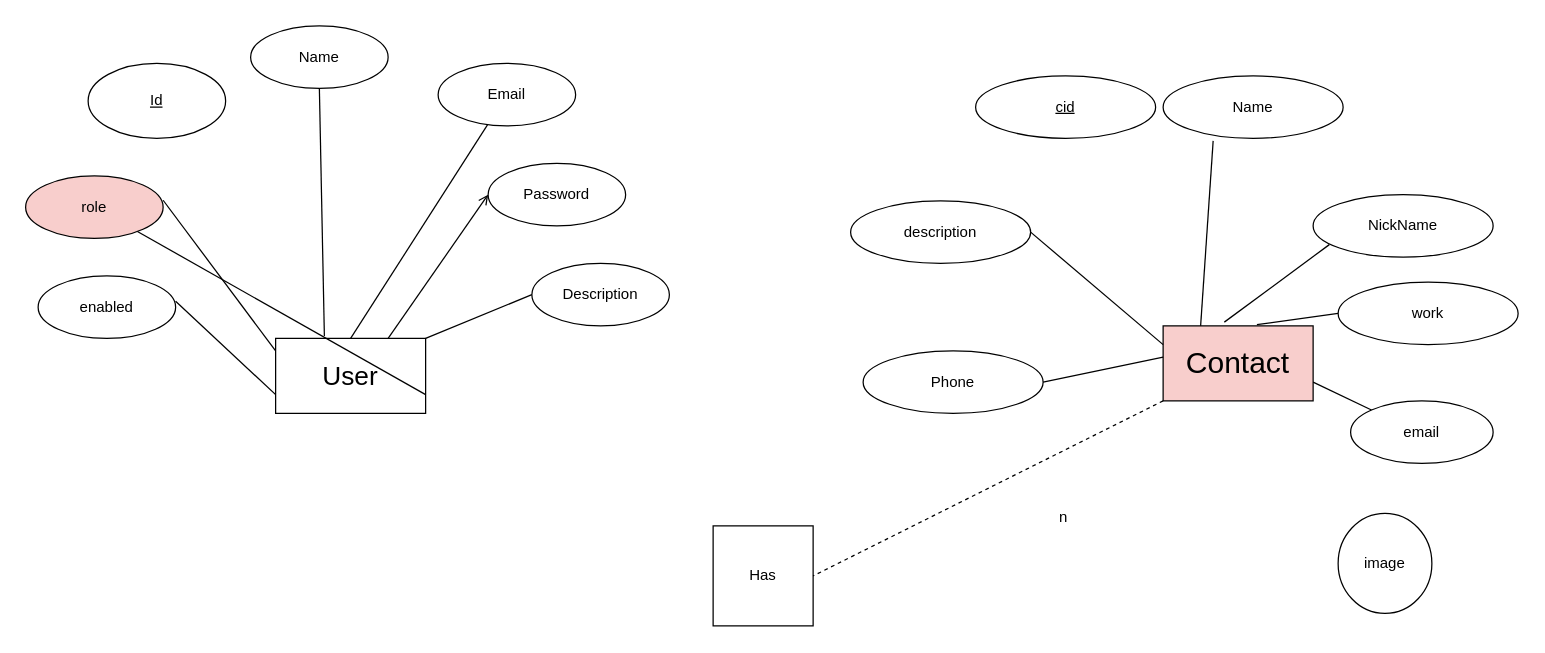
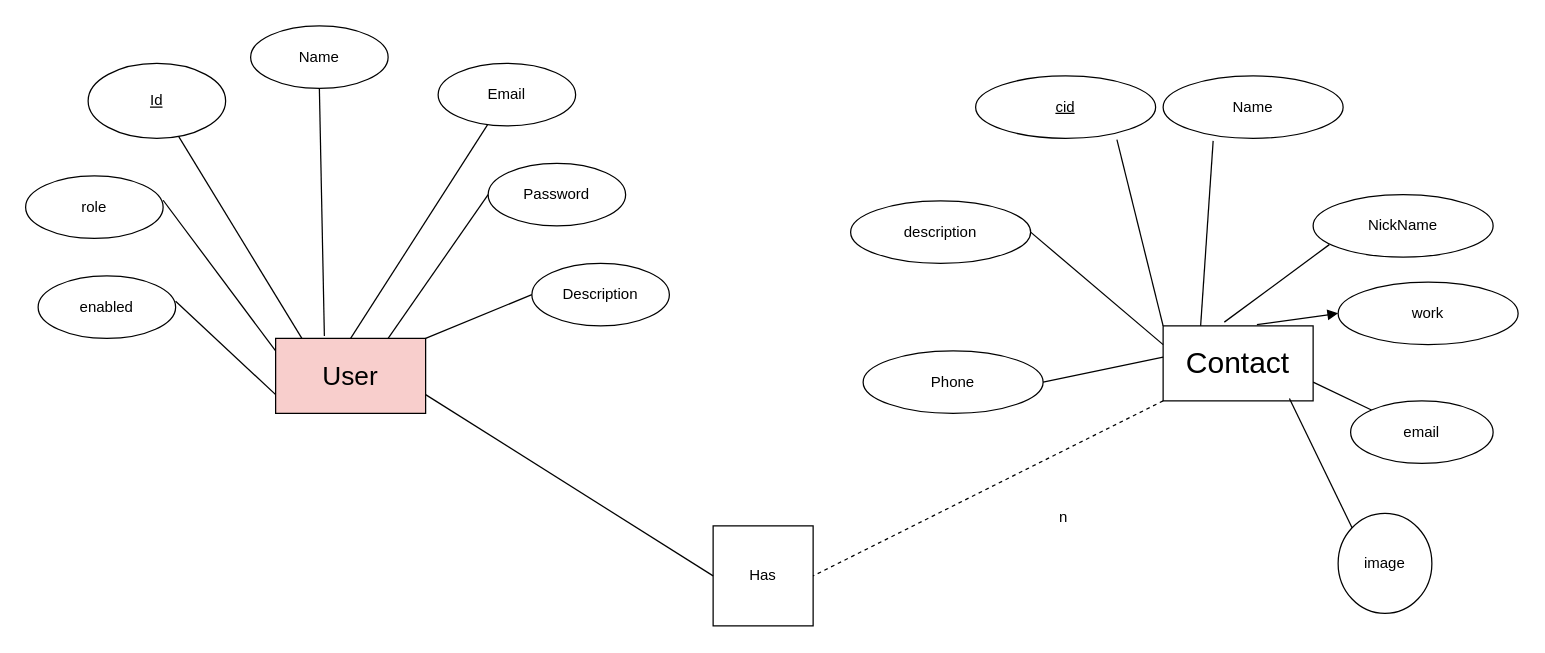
- <mxCell id="16" value="" style="endArrow=open;html=1;rounded=0;exitX=0.75;exitY=0;exitDx=0;exitDy=0;entryX=0;entryY=0.5;entryDx=0;entryDy=0;" edge="1" parent="1" source="2" target="8"><mxGeometry width="50" height="50" relative="1" as="geometry"><mxPoint x="290" y="280" as="sourcePoint" /><mxPoint x="400" y="109" as="targetPoint" /></mxGeometry></mxCell>
+ <mxCell id="16" value="" style="endArrow=none;html=1;rounded=0;exitX=0.75;exitY=0;exitDx=0;exitDy=0;entryX=0;entryY=0.5;entryDx=0;entryDy=0;" edge="1" parent="1" source="2" target="8"><mxGeometry width="50" height="50" relative="1" as="geometry"><mxPoint x="290" y="280" as="sourcePoint" /><mxPoint x="400" y="109" as="targetPoint" /></mxGeometry></mxCell>
- <mxCell id="5" value="role" style="ellipse;whiteSpace=wrap;html=1;fillColor=#f8cecc;" vertex="1" parent="1"><mxGeometry x="20" y="140" width="110" height="50" as="geometry" /></mxCell>
+ <mxCell id="5" value="role" style="ellipse;whiteSpace=wrap;html=1;" vertex="1" parent="1"><mxGeometry x="20" y="140" width="110" height="50" as="geometry" /></mxCell>
+ <mxCell id="12" value="" style="endArrow=none;html=1;rounded=0;exitX=0.175;exitY=0;exitDx=0;exitDy=0;exitPerimeter=0;" edge="1" parent="1" source="2" target="4"><mxGeometry width="50" height="50" relative="1" as="geometry"><mxPoint x="253" y="278" as="sourcePoint" /><mxPoint x="265" y="80" as="targetPoint" /></mxGeometry></mxCell>
+ <mxCell id="31" value="" style="endArrow=none;html=1;rounded=0;entryX=0;entryY=0;entryDx=0;entryDy=0;exitX=0.785;exitY=1.02;exitDx=0;exitDy=0;exitPerimeter=0;" edge="1" parent="1" source="18" target="3"><mxGeometry width="50" height="50" relative="1" as="geometry"><mxPoint x="1041" y="328" as="sourcePoint" /><mxPoint x="1097" y="427" as="targetPoint" /></mxGeometry></mxCell>
- <mxCell id="28" value="" style="endArrow=none;html=1;rounded=0;entryX=0;entryY=0.5;entryDx=0;entryDy=0;exitX=0.625;exitY=-0.017;exitDx=0;exitDy=0;exitPerimeter=0;" edge="1" parent="1" source="3" target="22"><mxGeometry width="50" height="50" relative="1" as="geometry"><mxPoint x="989" y="267" as="sourcePoint" /><mxPoint x="1073" y="190" as="targetPoint" /></mxGeometry></mxCell>
+ <mxCell id="28" value="" style="endArrow=block;html=1;rounded=0;entryX=0;entryY=0.5;entryDx=0;entryDy=0;exitX=0.625;exitY=-0.017;exitDx=0;exitDy=0;exitPerimeter=0;" edge="1" parent="1" source="3" target="22"><mxGeometry width="50" height="50" relative="1" as="geometry"><mxPoint x="989" y="267" as="sourcePoint" /><mxPoint x="1073" y="190" as="targetPoint" /></mxGeometry></mxCell>
- <mxCell id="35" value="" style="endArrow=none;html=1;rounded=0;exitX=1;exitY=0.75;exitDx=0;exitDy=0;" edge="1" parent="1" source="2" target="5"><mxGeometry width="50" height="50" relative="1" as="geometry"><mxPoint x="450" y="240" as="sourcePoint" /><mxPoint x="500" y="190" as="targetPoint" /></mxGeometry></mxCell>
+ <mxCell id="35" value="" style="endArrow=none;html=1;rounded=0;entryX=0;entryY=0.5;entryDx=0;entryDy=0;exitX=1;exitY=0.75;exitDx=0;exitDy=0;" edge="1" parent="1" source="2" target="34"><mxGeometry width="50" height="50" relative="1" as="geometry"><mxPoint x="450" y="240" as="sourcePoint" /><mxPoint x="500" y="190" as="targetPoint" /></mxGeometry></mxCell>
- <mxCell id="3" value="&lt;font style=&quot;font-size: 24px;&quot;&gt;Contact&lt;/font&gt;" style="rounded=0;whiteSpace=wrap;html=1;fillColor=#f8cecc;" vertex="1" parent="1"><mxGeometry x="930" y="260" width="120" height="60" as="geometry" /></mxCell>
+ <mxCell id="3" value="&lt;font style=&quot;font-size: 24px;&quot;&gt;Contact&lt;/font&gt;" style="rounded=0;whiteSpace=wrap;html=1;" vertex="1" parent="1"><mxGeometry x="930" y="260" width="120" height="60" as="geometry" /></mxCell>
- <mxCell id="2" value="&lt;font style=&quot;font-size: 21px;&quot;&gt;User&lt;/font&gt;" style="rounded=0;whiteSpace=wrap;html=1;" vertex="1" parent="1"><mxGeometry x="220" y="270" width="120" height="60" as="geometry" /></mxCell>
+ <mxCell id="2" value="&lt;font style=&quot;font-size: 21px;&quot;&gt;User&lt;/font&gt;" style="rounded=0;whiteSpace=wrap;html=1;fillColor=#f8cecc;" vertex="1" parent="1"><mxGeometry x="220" y="270" width="120" height="60" as="geometry" /></mxCell>
+ <mxCell id="30" value="" style="endArrow=none;html=1;rounded=0;entryX=0;entryY=0;entryDx=0;entryDy=0;exitX=0.842;exitY=0.967;exitDx=0;exitDy=0;exitPerimeter=0;" edge="1" parent="1" source="3" target="25"><mxGeometry width="50" height="50" relative="1" as="geometry"><mxPoint x="1060" y="315" as="sourcePoint" /><mxPoint x="1107" y="337" as="targetPoint" /></mxGeometry></mxCell>
